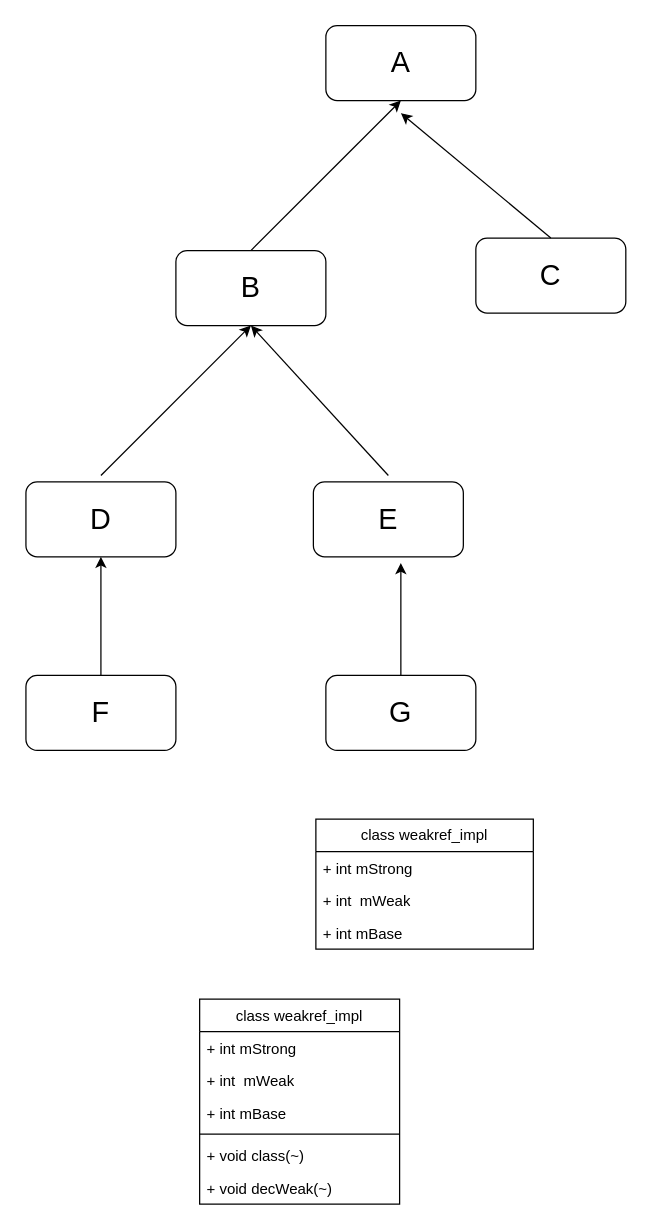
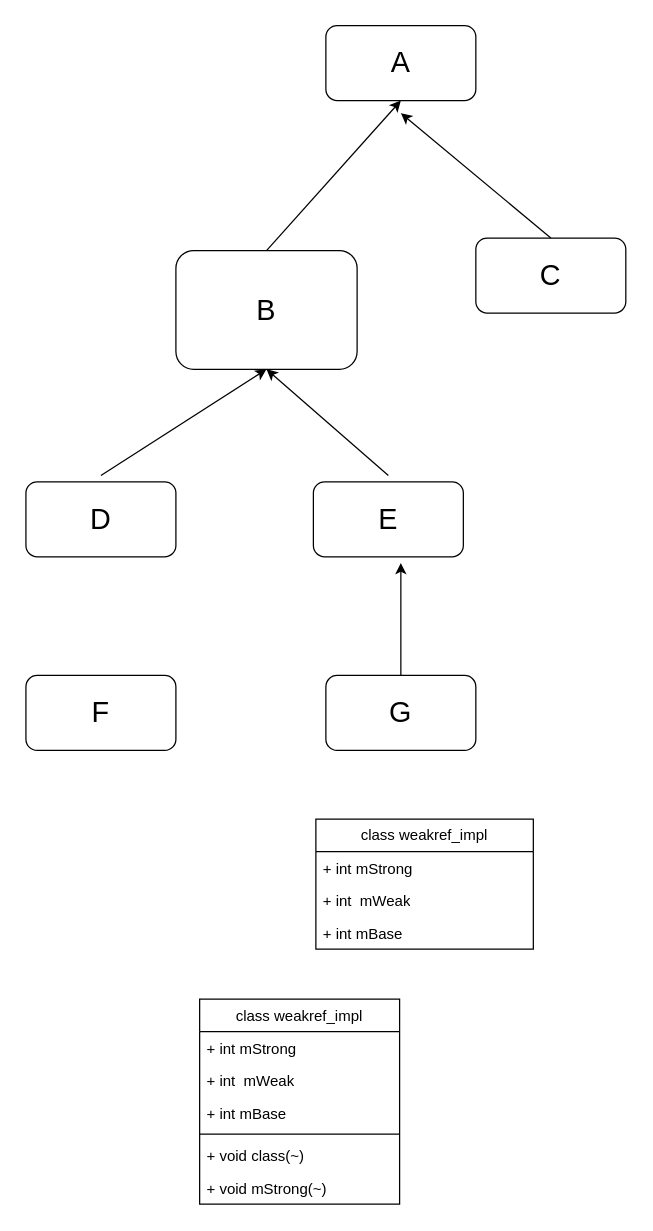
- <mxCell id="3" value="&lt;font data-sider-select-id=&quot;64f25eec-3b00-4891-acad-26ac1c2e392d&quot; style=&quot;font-size: 23px;&quot;&gt;B&lt;/font&gt;" style="rounded=1;whiteSpace=wrap;html=1;" parent="1" vertex="1"><mxGeometry x="140" y="200" width="120" height="60" as="geometry" /></mxCell>
+ <mxCell id="3" value="&lt;font data-sider-select-id=&quot;64f25eec-3b00-4891-acad-26ac1c2e392d&quot; style=&quot;font-size: 23px;&quot;&gt;B&lt;/font&gt;" style="rounded=1;whiteSpace=wrap;html=1;" parent="1" vertex="1"><mxGeometry x="140" y="200" width="145" height="95" as="geometry" /></mxCell>
- <mxCell id="13" value="" style="endArrow=classic;html=1;rounded=0;entryX=0.5;entryY=1;entryDx=0;entryDy=0;exitX=0.5;exitY=0;exitDx=0;exitDy=0;" parent="1" source="7" target="5" edge="1"><mxGeometry width="50" height="50" relative="1" as="geometry"><mxPoint x="50" y="510" as="sourcePoint" /><mxPoint x="100" y="460" as="targetPoint" /></mxGeometry></mxCell>
- <mxCell id="25" value="+ void decWeak(~)" style="text;strokeColor=none;fillColor=none;align=left;verticalAlign=top;spacingLeft=4;spacingRight=4;overflow=hidden;rotatable=0;points=[[0,0.5],[1,0.5]];portConstraint=eastwest;whiteSpace=wrap;html=1;" vertex="1" parent="19"><mxGeometry y="138" width="160" height="26" as="geometry" /></mxCell>
+ <mxCell id="25" value="+ void mStrong(~)" style="text;strokeColor=none;fillColor=none;align=left;verticalAlign=top;spacingLeft=4;spacingRight=4;overflow=hidden;rotatable=0;points=[[0,0.5],[1,0.5]];portConstraint=eastwest;whiteSpace=wrap;html=1;" vertex="1" parent="19"><mxGeometry y="138" width="160" height="26" as="geometry" /></mxCell>
